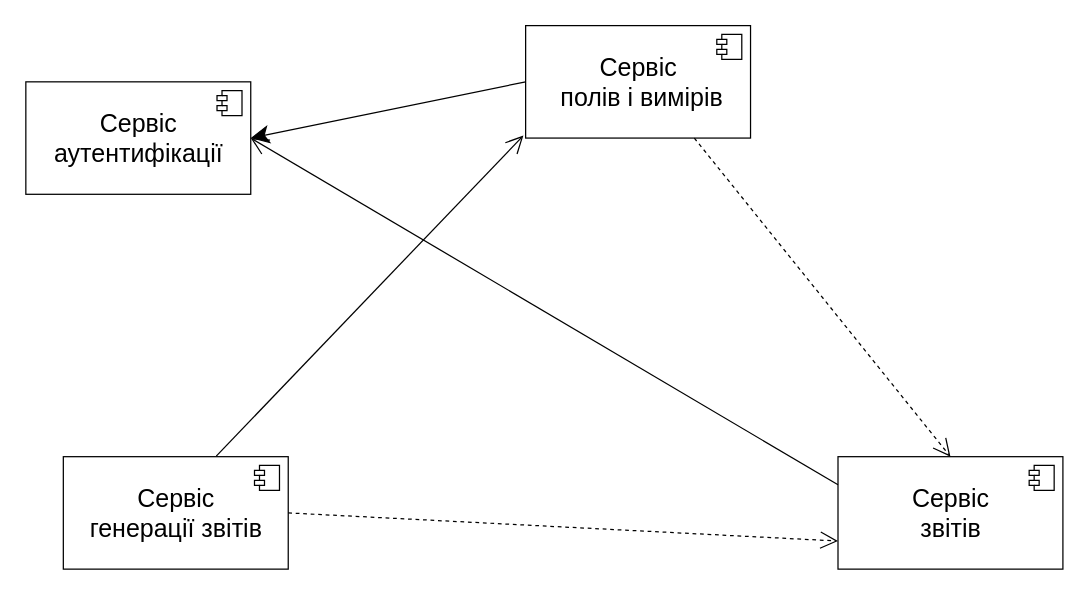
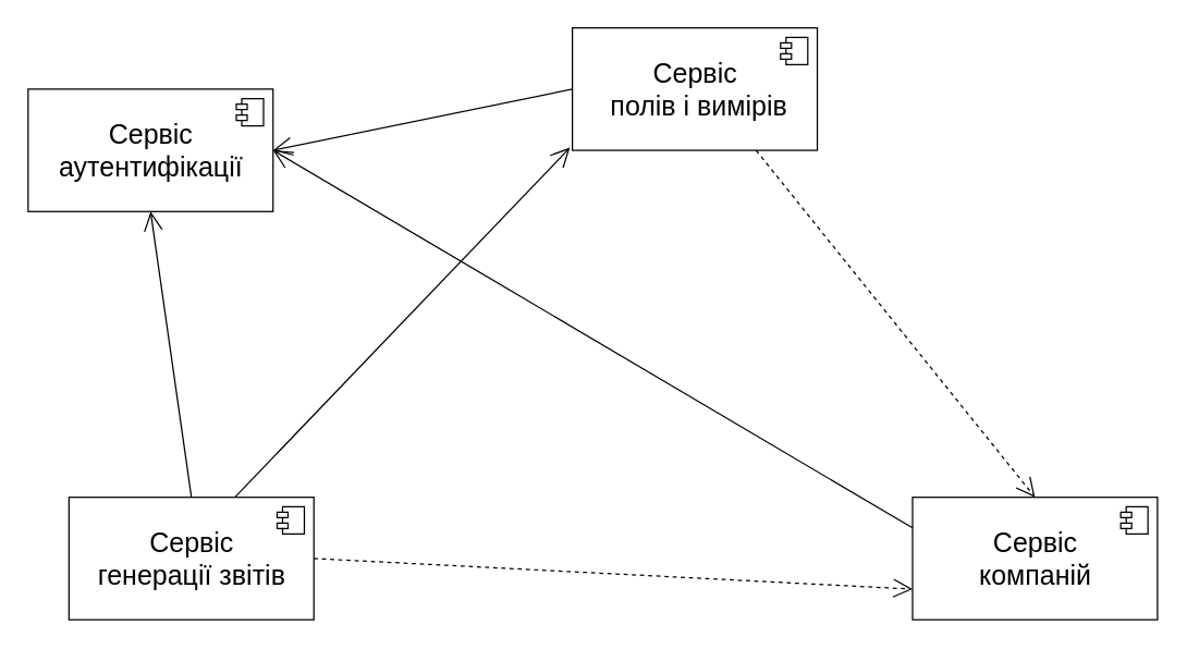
- <mxCell id="14" value="" style="endArrow=classic;endFill=1;endSize=12;html=1;exitX=0;exitY=0.5;exitDx=0;exitDy=0;entryX=1;entryY=0.5;entryDx=0;entryDy=0;" edge="1" parent="1" source="6" target="8"><mxGeometry width="160" relative="1" as="geometry"><mxPoint x="245.143" y="365" as="sourcePoint" /><mxPoint x="215.143" y="155" as="targetPoint" /></mxGeometry></mxCell>
+ <mxCell id="14" value="" style="endArrow=open;endFill=1;endSize=12;html=1;exitX=0;exitY=0.5;exitDx=0;exitDy=0;entryX=1;entryY=0.5;entryDx=0;entryDy=0;" edge="1" parent="1" source="6" target="8"><mxGeometry width="160" relative="1" as="geometry"><mxPoint x="245.143" y="365" as="sourcePoint" /><mxPoint x="215.143" y="155" as="targetPoint" /></mxGeometry></mxCell>
+ <mxCell id="10" value="" style="endArrow=open;endFill=1;endSize=12;html=1;exitX=0.5;exitY=0;exitDx=0;exitDy=0;entryX=0.5;entryY=1;entryDx=0;entryDy=0;" parent="1" source="2" target="8" edge="1"><mxGeometry width="160" relative="1" as="geometry"><mxPoint x="60" y="565" as="sourcePoint" /><mxPoint x="220" y="565" as="targetPoint" /></mxGeometry></mxCell>
- <mxCell id="4" value="&lt;font style=&quot;font-size: 20px&quot;&gt;Сервіс &lt;br&gt;звітів&lt;/font&gt;&lt;br&gt;" style="html=1;" parent="1" vertex="1"><mxGeometry x="670" y="365" width="180" height="90" as="geometry" /></mxCell>
+ <mxCell id="4" value="&lt;font style=&quot;font-size: 20px&quot;&gt;Сервіс &lt;br&gt;компаній&lt;/font&gt;&lt;br&gt;" style="html=1;" parent="1" vertex="1"><mxGeometry x="670" y="365" width="180" height="90" as="geometry" /></mxCell>
